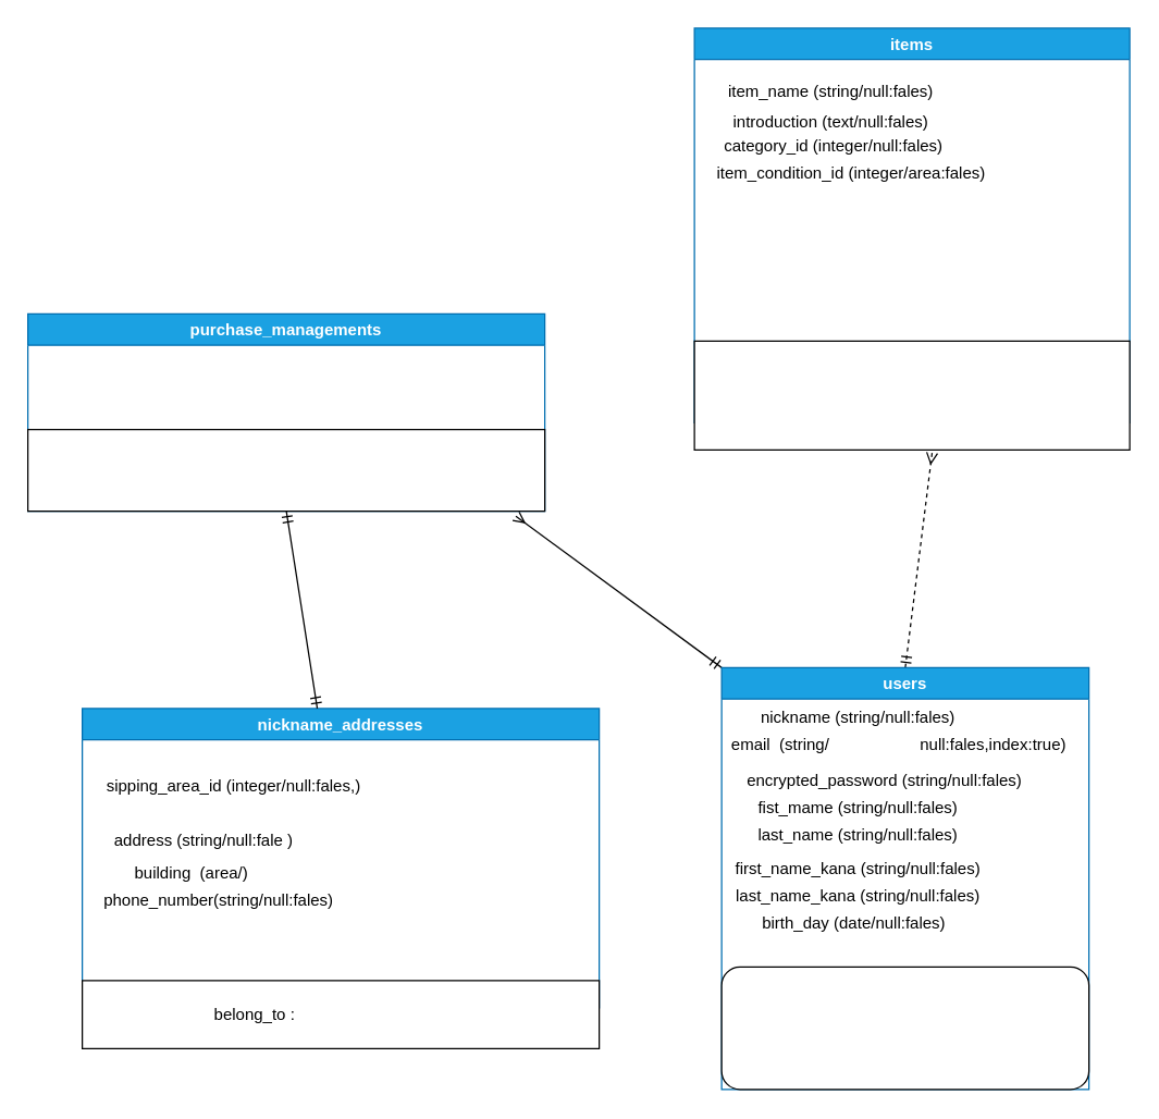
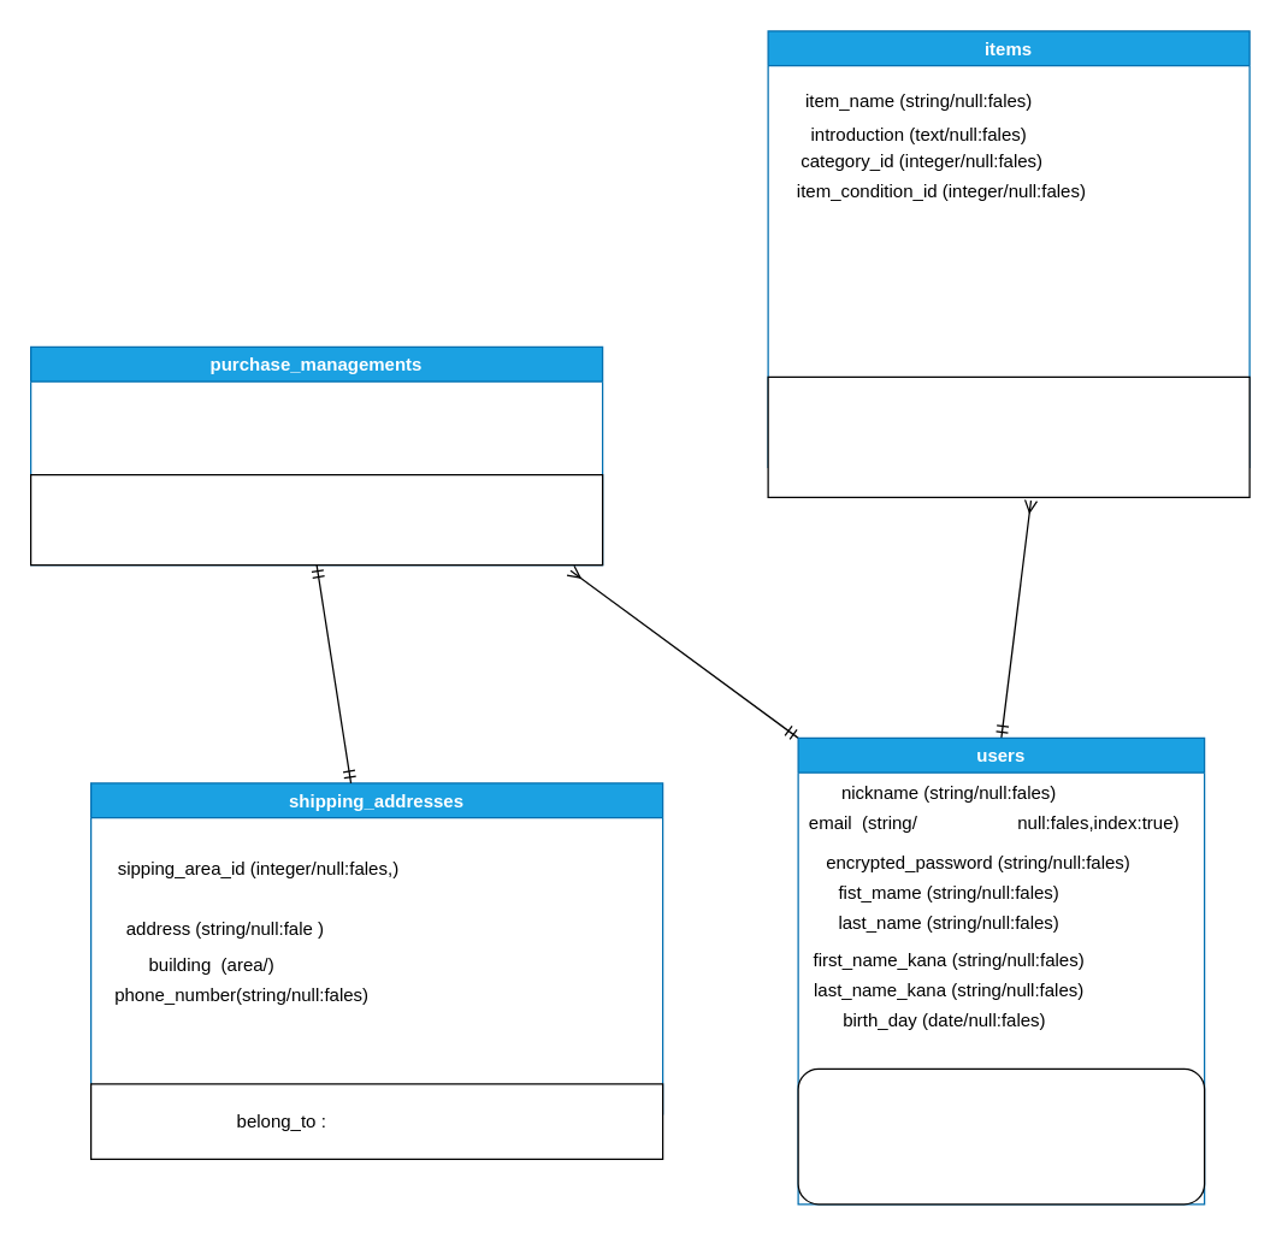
- <mxCell id="18" value="item_condition_id (integer/area:fales)" style="text;html=1;align=center;verticalAlign=middle;resizable=0;points=[];autosize=1;strokeColor=none;fillColor=none;" parent="14" vertex="1"><mxGeometry x="10" y="97" width="210" height="20" as="geometry" /></mxCell>
+ <mxCell id="18" value="item_condition_id (integer/null:fales)" style="text;html=1;align=center;verticalAlign=middle;resizable=0;points=[];autosize=1;strokeColor=none;fillColor=none;" parent="14" vertex="1"><mxGeometry x="10" y="97" width="210" height="20" as="geometry" /></mxCell>
- <mxCell id="2" style="edgeStyle=none;html=1;exitX=0.5;exitY=0;exitDx=0;exitDy=0;entryX=0.546;entryY=1.026;entryDx=0;entryDy=0;entryPerimeter=0;fontFamily=Helvetica;fontColor=#FFFFFF;endArrow=ERmany;endFill=0;startArrow=ERmandOne;startFill=0;dashed=1;" edge="1" parent="1" source="4" target="23"><mxGeometry relative="1" as="geometry" /></mxCell>
+ <mxCell id="2" style="edgeStyle=none;html=1;exitX=0.5;exitY=0;exitDx=0;exitDy=0;entryX=0.546;entryY=1.026;entryDx=0;entryDy=0;entryPerimeter=0;fontFamily=Helvetica;fontColor=#FFFFFF;endArrow=ERmany;endFill=0;startArrow=ERmandOne;startFill=0;" edge="1" parent="1" source="4" target="23"><mxGeometry relative="1" as="geometry" /></mxCell>
- <mxCell id="25" value="nickname_addresses" style="swimlane;fillColor=#1ba1e2;fontColor=#FFFFFF;strokeColor=#006EAF;fontFamily=Helvetica;labelBackgroundColor=none;startSize=23;" parent="1" vertex="1"><mxGeometry x="60" y="520" width="380" height="220" as="geometry" /></mxCell>
+ <mxCell id="25" value="shipping_addresses" style="swimlane;fillColor=#1ba1e2;fontColor=#FFFFFF;strokeColor=#006EAF;fontFamily=Helvetica;labelBackgroundColor=none;startSize=23;" parent="1" vertex="1"><mxGeometry x="60" y="520" width="380" height="220" as="geometry" /></mxCell>
